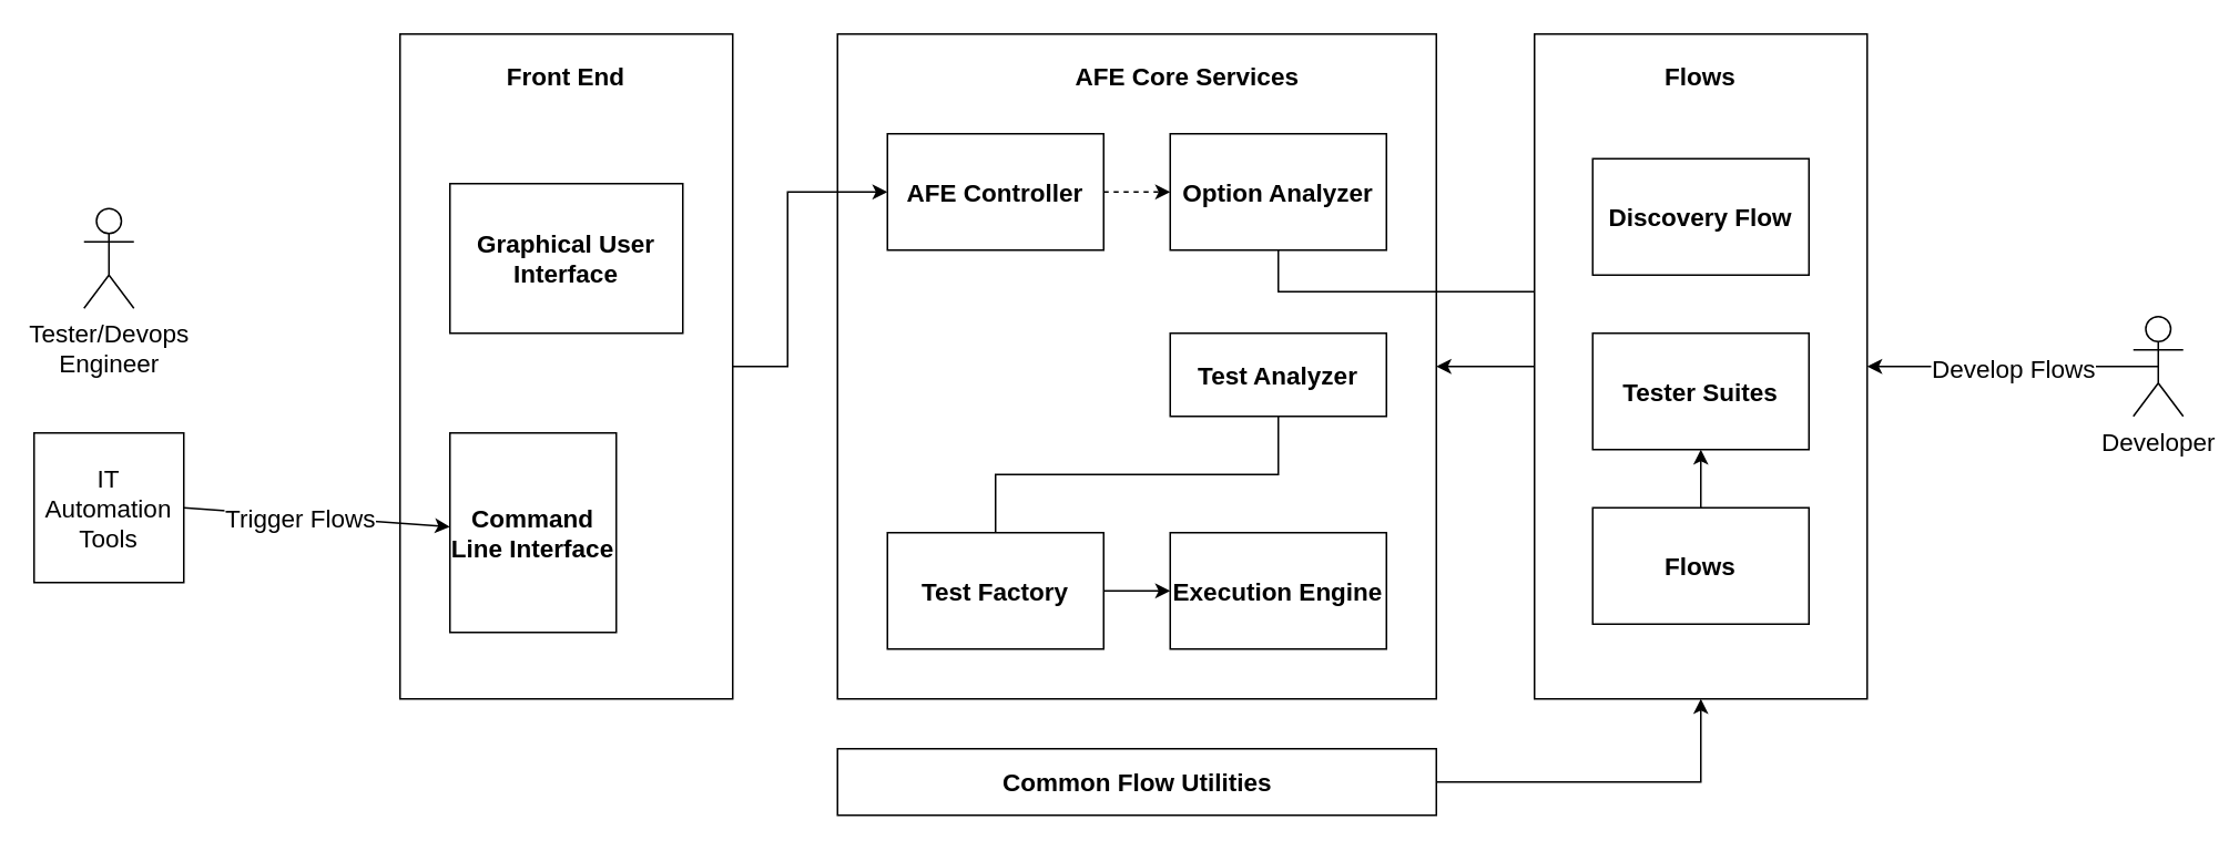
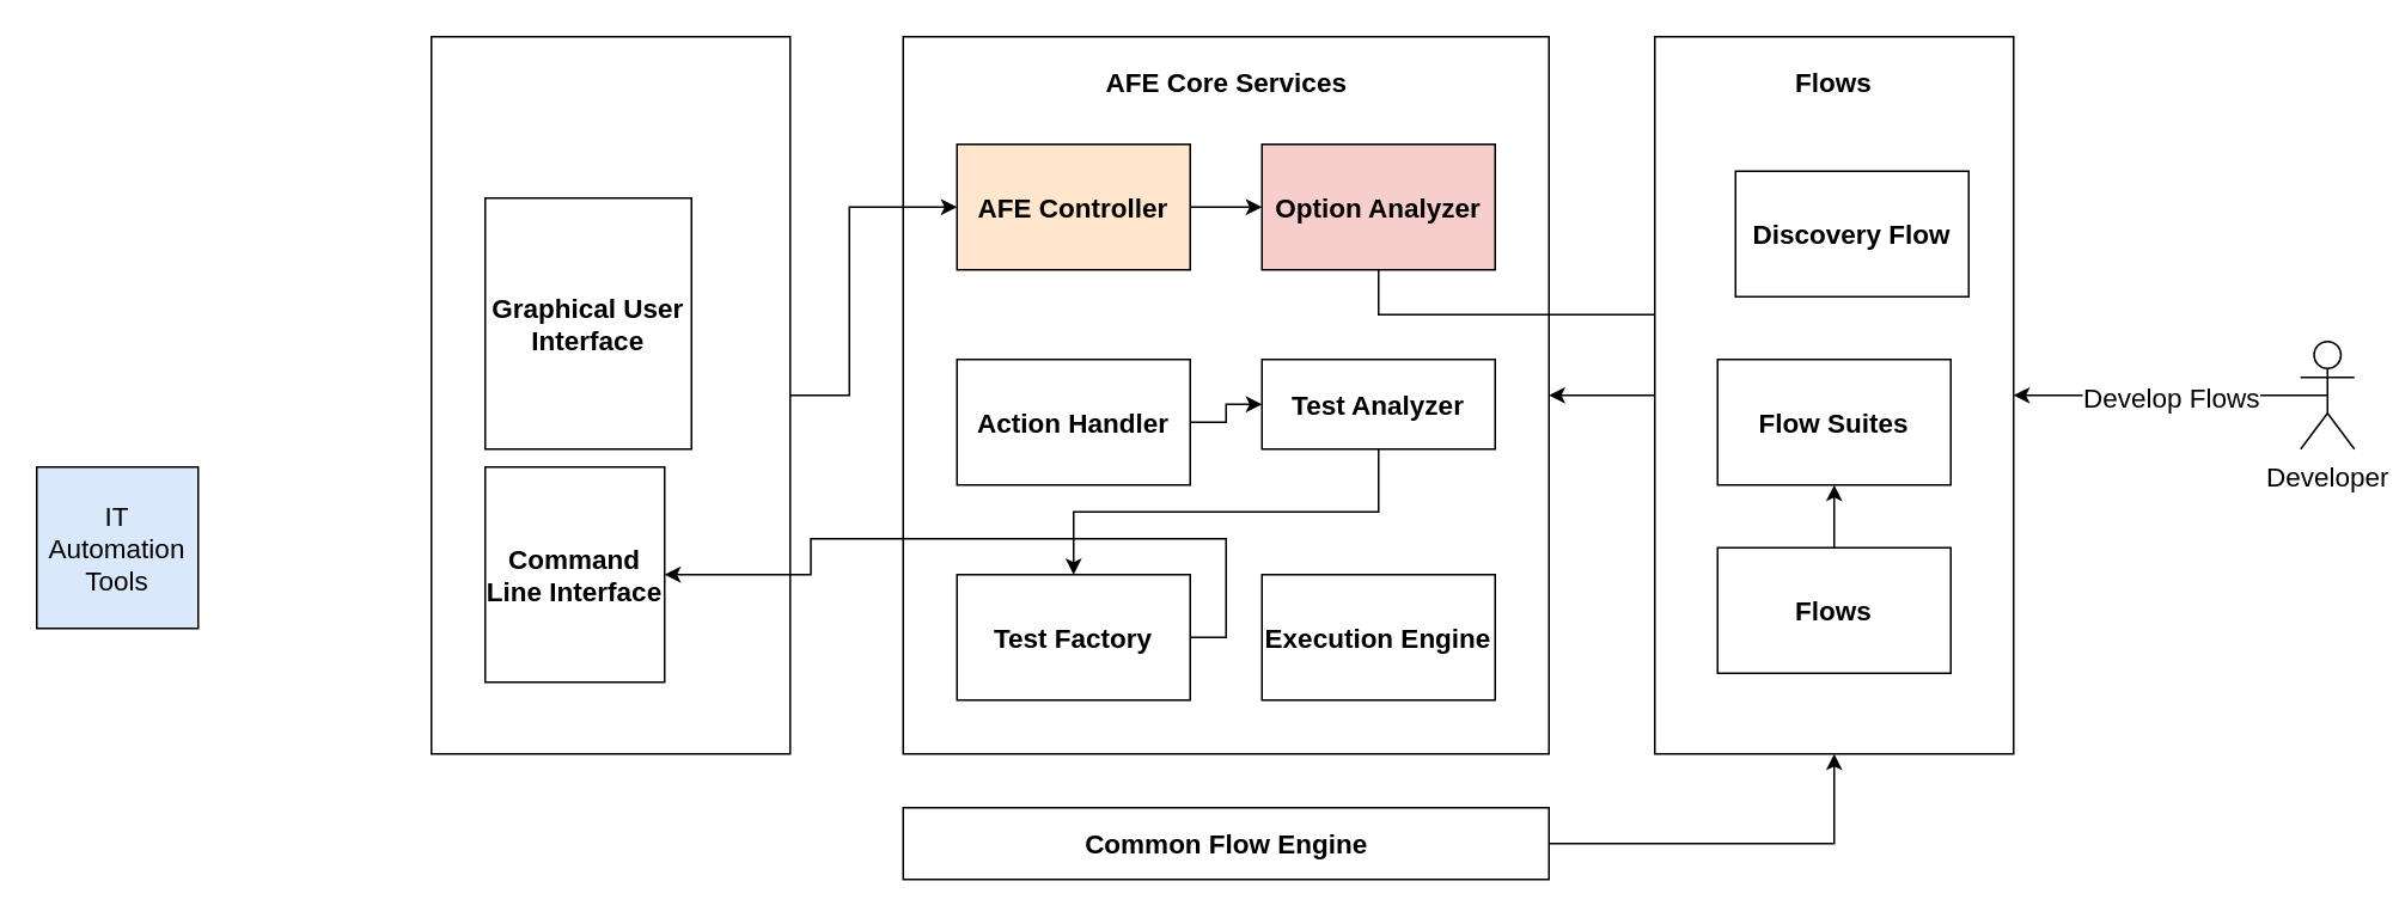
- <mxCell id="7" value="Front End" style="text;html=1;strokeColor=none;fillColor=none;align=center;verticalAlign=middle;whiteSpace=wrap;rounded=0;fontSize=15;fontStyle=1" vertex="1" parent="1"><mxGeometry x="275" y="30" width="130" height="30" as="geometry" /></mxCell>
- <mxCell id="12" value="AFE Core Services" style="text;html=1;strokeColor=none;fillColor=none;align=center;verticalAlign=middle;whiteSpace=wrap;rounded=0;fontSize=15;fontStyle=1" vertex="1" parent="1"><mxGeometry x="640.5" y="30" width="145" height="30" as="geometry" /></mxCell>
+ <mxCell id="12" value="AFE Core Services" style="text;html=1;strokeColor=none;fillColor=none;align=center;verticalAlign=middle;whiteSpace=wrap;rounded=0;fontSize=15;fontStyle=1" vertex="1" parent="1"><mxGeometry x="610.5" y="30" width="145" height="30" as="geometry" /></mxCell>
- <mxCell id="9" value="&lt;font style=&quot;font-size: 15px&quot;&gt;&lt;b&gt;AFE Controller&lt;/b&gt;&lt;/font&gt;" style="rounded=0;whiteSpace=wrap;html=1;" vertex="1" parent="1"><mxGeometry x="533" y="80" width="130" height="70" as="geometry" /></mxCell>
+ <mxCell id="9" value="&lt;font style=&quot;font-size: 15px&quot;&gt;&lt;b&gt;AFE Controller&lt;/b&gt;&lt;/font&gt;" style="rounded=0;whiteSpace=wrap;html=1;fillColor=#ffe6cc;" vertex="1" parent="1"><mxGeometry x="533" y="80" width="130" height="70" as="geometry" /></mxCell>
- <mxCell id="8" style="edgeStyle=orthogonalEdgeStyle;rounded=0;orthogonalLoop=1;jettySize=auto;html=1;exitX=1;exitY=0.5;exitDx=0;exitDy=0;entryX=0;entryY=0.5;entryDx=0;entryDy=0;fontSize=15;dashed=1;" edge="1" parent="1" source="9" target="11"><mxGeometry relative="1" as="geometry" /></mxCell>
+ <mxCell id="8" style="edgeStyle=orthogonalEdgeStyle;rounded=0;orthogonalLoop=1;jettySize=auto;html=1;exitX=1;exitY=0.5;exitDx=0;exitDy=0;entryX=0;entryY=0.5;entryDx=0;entryDy=0;fontSize=15;" edge="1" parent="1" source="9" target="11"><mxGeometry relative="1" as="geometry" /></mxCell>
- <mxCell id="11" value="&lt;font style=&quot;font-size: 15px&quot;&gt;&lt;b&gt;Option Analyzer&lt;/b&gt;&lt;/font&gt;" style="rounded=0;whiteSpace=wrap;html=1;" vertex="1" parent="1"><mxGeometry x="703" y="80" width="130" height="70" as="geometry" /></mxCell>
+ <mxCell id="11" value="&lt;font style=&quot;font-size: 15px&quot;&gt;&lt;b&gt;Option Analyzer&lt;/b&gt;&lt;/font&gt;" style="rounded=0;whiteSpace=wrap;html=1;fillColor=#f8cecc;" vertex="1" parent="1"><mxGeometry x="703" y="80" width="130" height="70" as="geometry" /></mxCell>
- <mxCell id="25" value="&lt;font style=&quot;font-size: 15px&quot;&gt;&lt;b&gt;Discovery Flow&lt;/b&gt;&lt;/font&gt;" style="rounded=0;whiteSpace=wrap;html=1;" vertex="1" parent="1"><mxGeometry x="957" y="95" width="130" height="70" as="geometry" /></mxCell>
+ <mxCell id="25" value="&lt;font style=&quot;font-size: 15px&quot;&gt;&lt;b&gt;Discovery Flow&lt;/b&gt;&lt;/font&gt;" style="rounded=0;whiteSpace=wrap;html=1;" vertex="1" parent="1"><mxGeometry x="967" y="95" width="130" height="70" as="geometry" /></mxCell>
- <mxCell id="30" value="Tester/Devops&lt;br&gt;Engineer" style="shape=umlActor;verticalLabelPosition=bottom;verticalAlign=top;html=1;outlineConnect=0;fontSize=15;" vertex="1" parent="1"><mxGeometry x="50" y="125" width="30" height="60" as="geometry" /></mxCell>
- <mxCell id="5" value="&lt;font style=&quot;font-size: 15px&quot;&gt;&lt;b&gt;Graphical User Interface&lt;/b&gt;&lt;/font&gt;" style="rounded=0;whiteSpace=wrap;html=1;" vertex="1" parent="1"><mxGeometry x="270" y="110" width="140" height="90" as="geometry" /></mxCell>
+ <mxCell id="5" value="&lt;font style=&quot;font-size: 15px&quot;&gt;&lt;b&gt;Graphical User Interface&lt;/b&gt;&lt;/font&gt;" style="rounded=0;whiteSpace=wrap;html=1;" vertex="1" parent="1"><mxGeometry x="270" y="110" width="115" height="140" as="geometry" /></mxCell>
+ <mxCell id="18" style="edgeStyle=orthogonalEdgeStyle;rounded=0;orthogonalLoop=1;jettySize=auto;html=1;exitX=1;exitY=0.5;exitDx=0;exitDy=0;fontSize=15;" edge="1" parent="1" source="19" target="21"><mxGeometry relative="1" as="geometry" /></mxCell>
+ <mxCell id="19" value="&lt;font style=&quot;font-size: 15px&quot;&gt;&lt;b&gt;Action Handler&lt;/b&gt;&lt;/font&gt;" style="rounded=0;whiteSpace=wrap;html=1;" vertex="1" parent="1"><mxGeometry x="533" y="200" width="130" height="70" as="geometry" /></mxCell>
- <mxCell id="26" value="&lt;font style=&quot;font-size: 15px&quot;&gt;&lt;b&gt;Tester Suites&lt;/b&gt;&lt;/font&gt;" style="rounded=0;whiteSpace=wrap;html=1;" vertex="1" parent="1"><mxGeometry x="957" y="200" width="130" height="70" as="geometry" /></mxCell>
+ <mxCell id="26" value="&lt;font style=&quot;font-size: 15px&quot;&gt;&lt;b&gt;Flow Suites&lt;/b&gt;&lt;/font&gt;" style="rounded=0;whiteSpace=wrap;html=1;" vertex="1" parent="1"><mxGeometry x="957" y="200" width="130" height="70" as="geometry" /></mxCell>
- <mxCell id="31" value="IT Automation Tools" style="rounded=0;whiteSpace=wrap;html=1;fontSize=15;" vertex="1" parent="1"><mxGeometry x="20" y="260" width="90" height="90" as="geometry" /></mxCell>
+ <mxCell id="31" value="IT Automation Tools" style="rounded=0;whiteSpace=wrap;html=1;fontSize=15;fillColor=#dae8fc;" vertex="1" parent="1"><mxGeometry x="20" y="260" width="90" height="90" as="geometry" /></mxCell>
- <mxCell id="33" value="" style="endArrow=classic;html=1;rounded=0;fontSize=15;exitX=1;exitY=0.5;exitDx=0;exitDy=0;" edge="1" parent="1" source="31" target="6"><mxGeometry relative="1" as="geometry"><mxPoint x="180" y="300" as="sourcePoint" /><mxPoint x="280" y="300" as="targetPoint" /></mxGeometry></mxCell>
- <mxCell id="34" value="Trigger Flows" style="edgeLabel;resizable=0;html=1;align=center;verticalAlign=middle;fontSize=15;" connectable="0" vertex="1" parent="33"><mxGeometry relative="1" as="geometry"><mxPoint x="-10" as="offset" /></mxGeometry></mxCell>
- <mxCell id="20" style="edgeStyle=orthogonalEdgeStyle;rounded=0;orthogonalLoop=1;jettySize=auto;html=1;exitX=0.5;exitY=1;exitDx=0;exitDy=0;fontSize=15;endArrow=none;" edge="1" parent="1" source="21" target="14"><mxGeometry relative="1" as="geometry" /></mxCell>
+ <mxCell id="20" style="edgeStyle=orthogonalEdgeStyle;rounded=0;orthogonalLoop=1;jettySize=auto;html=1;exitX=0.5;exitY=1;exitDx=0;exitDy=0;fontSize=15;" edge="1" parent="1" source="21" target="14"><mxGeometry relative="1" as="geometry" /></mxCell>
- <mxCell id="13" style="edgeStyle=orthogonalEdgeStyle;rounded=0;orthogonalLoop=1;jettySize=auto;html=1;exitX=1;exitY=0.5;exitDx=0;exitDy=0;fontSize=15;" edge="1" parent="1" source="14" target="15"><mxGeometry relative="1" as="geometry" /></mxCell>
+ <mxCell id="13" style="edgeStyle=orthogonalEdgeStyle;rounded=0;orthogonalLoop=1;jettySize=auto;html=1;exitX=1;exitY=0.5;exitDx=0;exitDy=0;fontSize=15;" edge="1" parent="1" source="14" target="6"><mxGeometry relative="1" as="geometry" /></mxCell>
- <mxCell id="29" value="Common Flow Utilities" style="text;html=1;strokeColor=none;fillColor=none;align=center;verticalAlign=middle;whiteSpace=wrap;rounded=0;fontSize=15;fontStyle=1" vertex="1" parent="1"><mxGeometry x="600.5" y="455" width="165" height="30" as="geometry" /></mxCell>
+ <mxCell id="29" value="Common Flow Engine" style="text;html=1;strokeColor=none;fillColor=none;align=center;verticalAlign=middle;whiteSpace=wrap;rounded=0;fontSize=15;fontStyle=1" vertex="1" parent="1"><mxGeometry x="600.5" y="455" width="165" height="30" as="geometry" /></mxCell>
